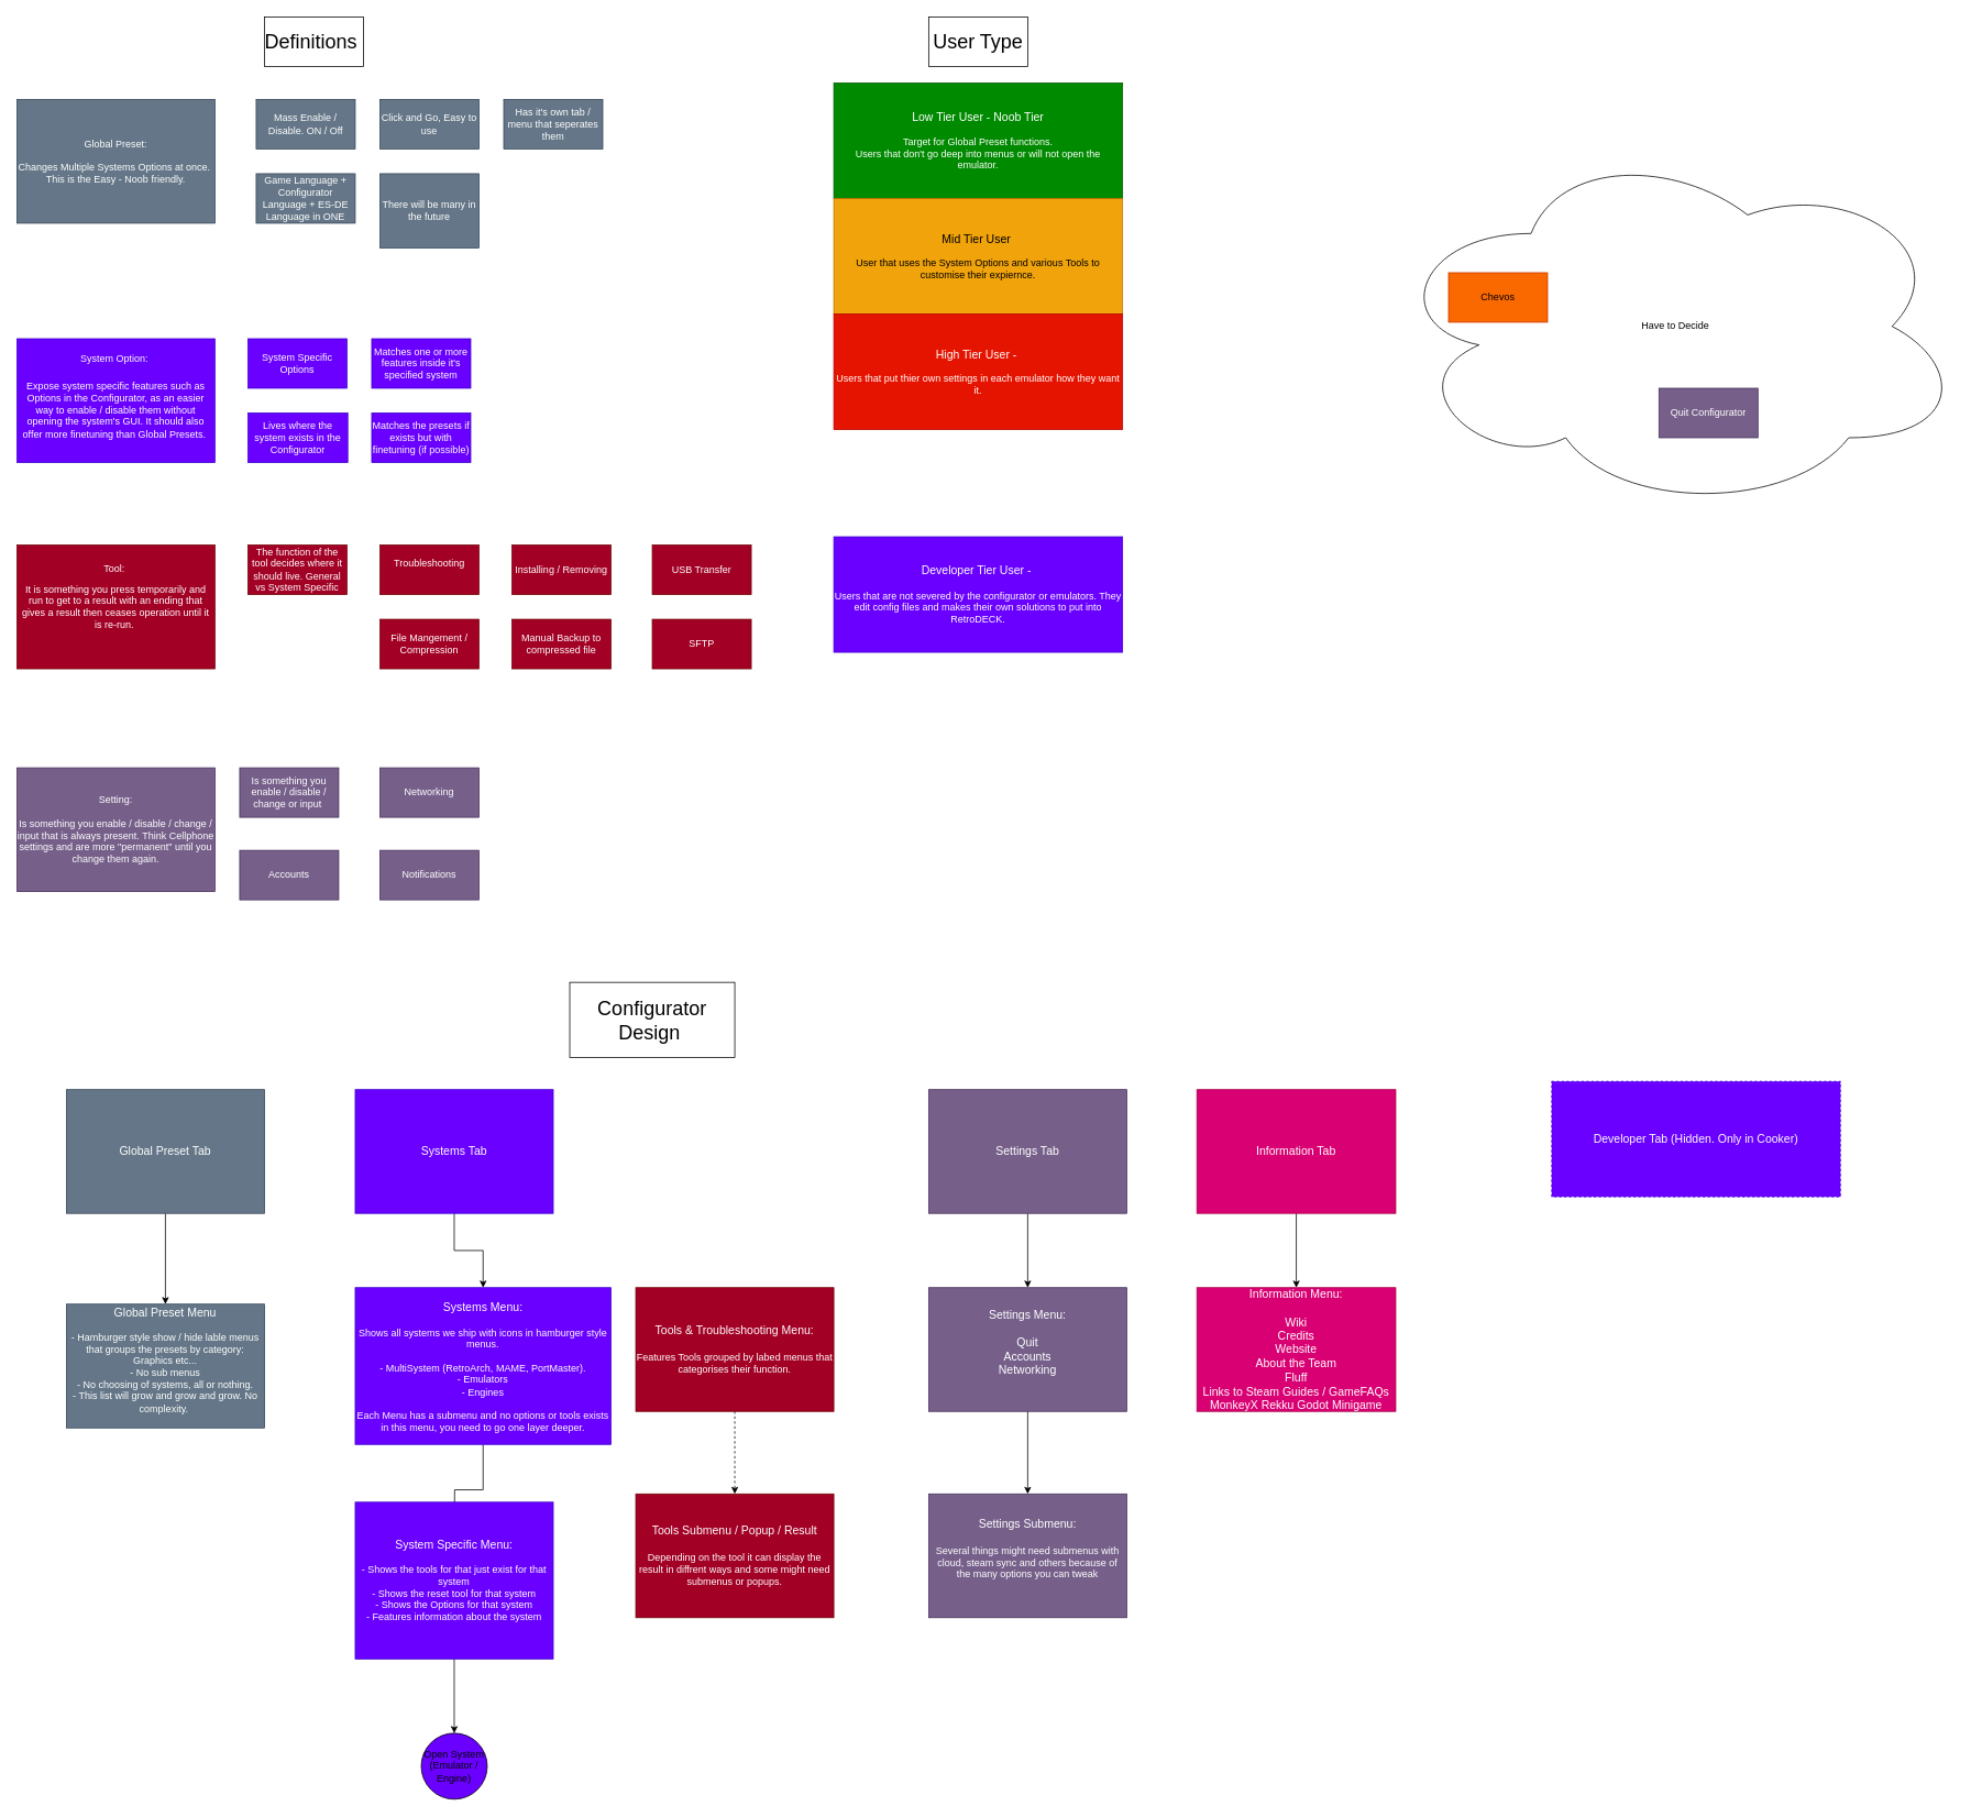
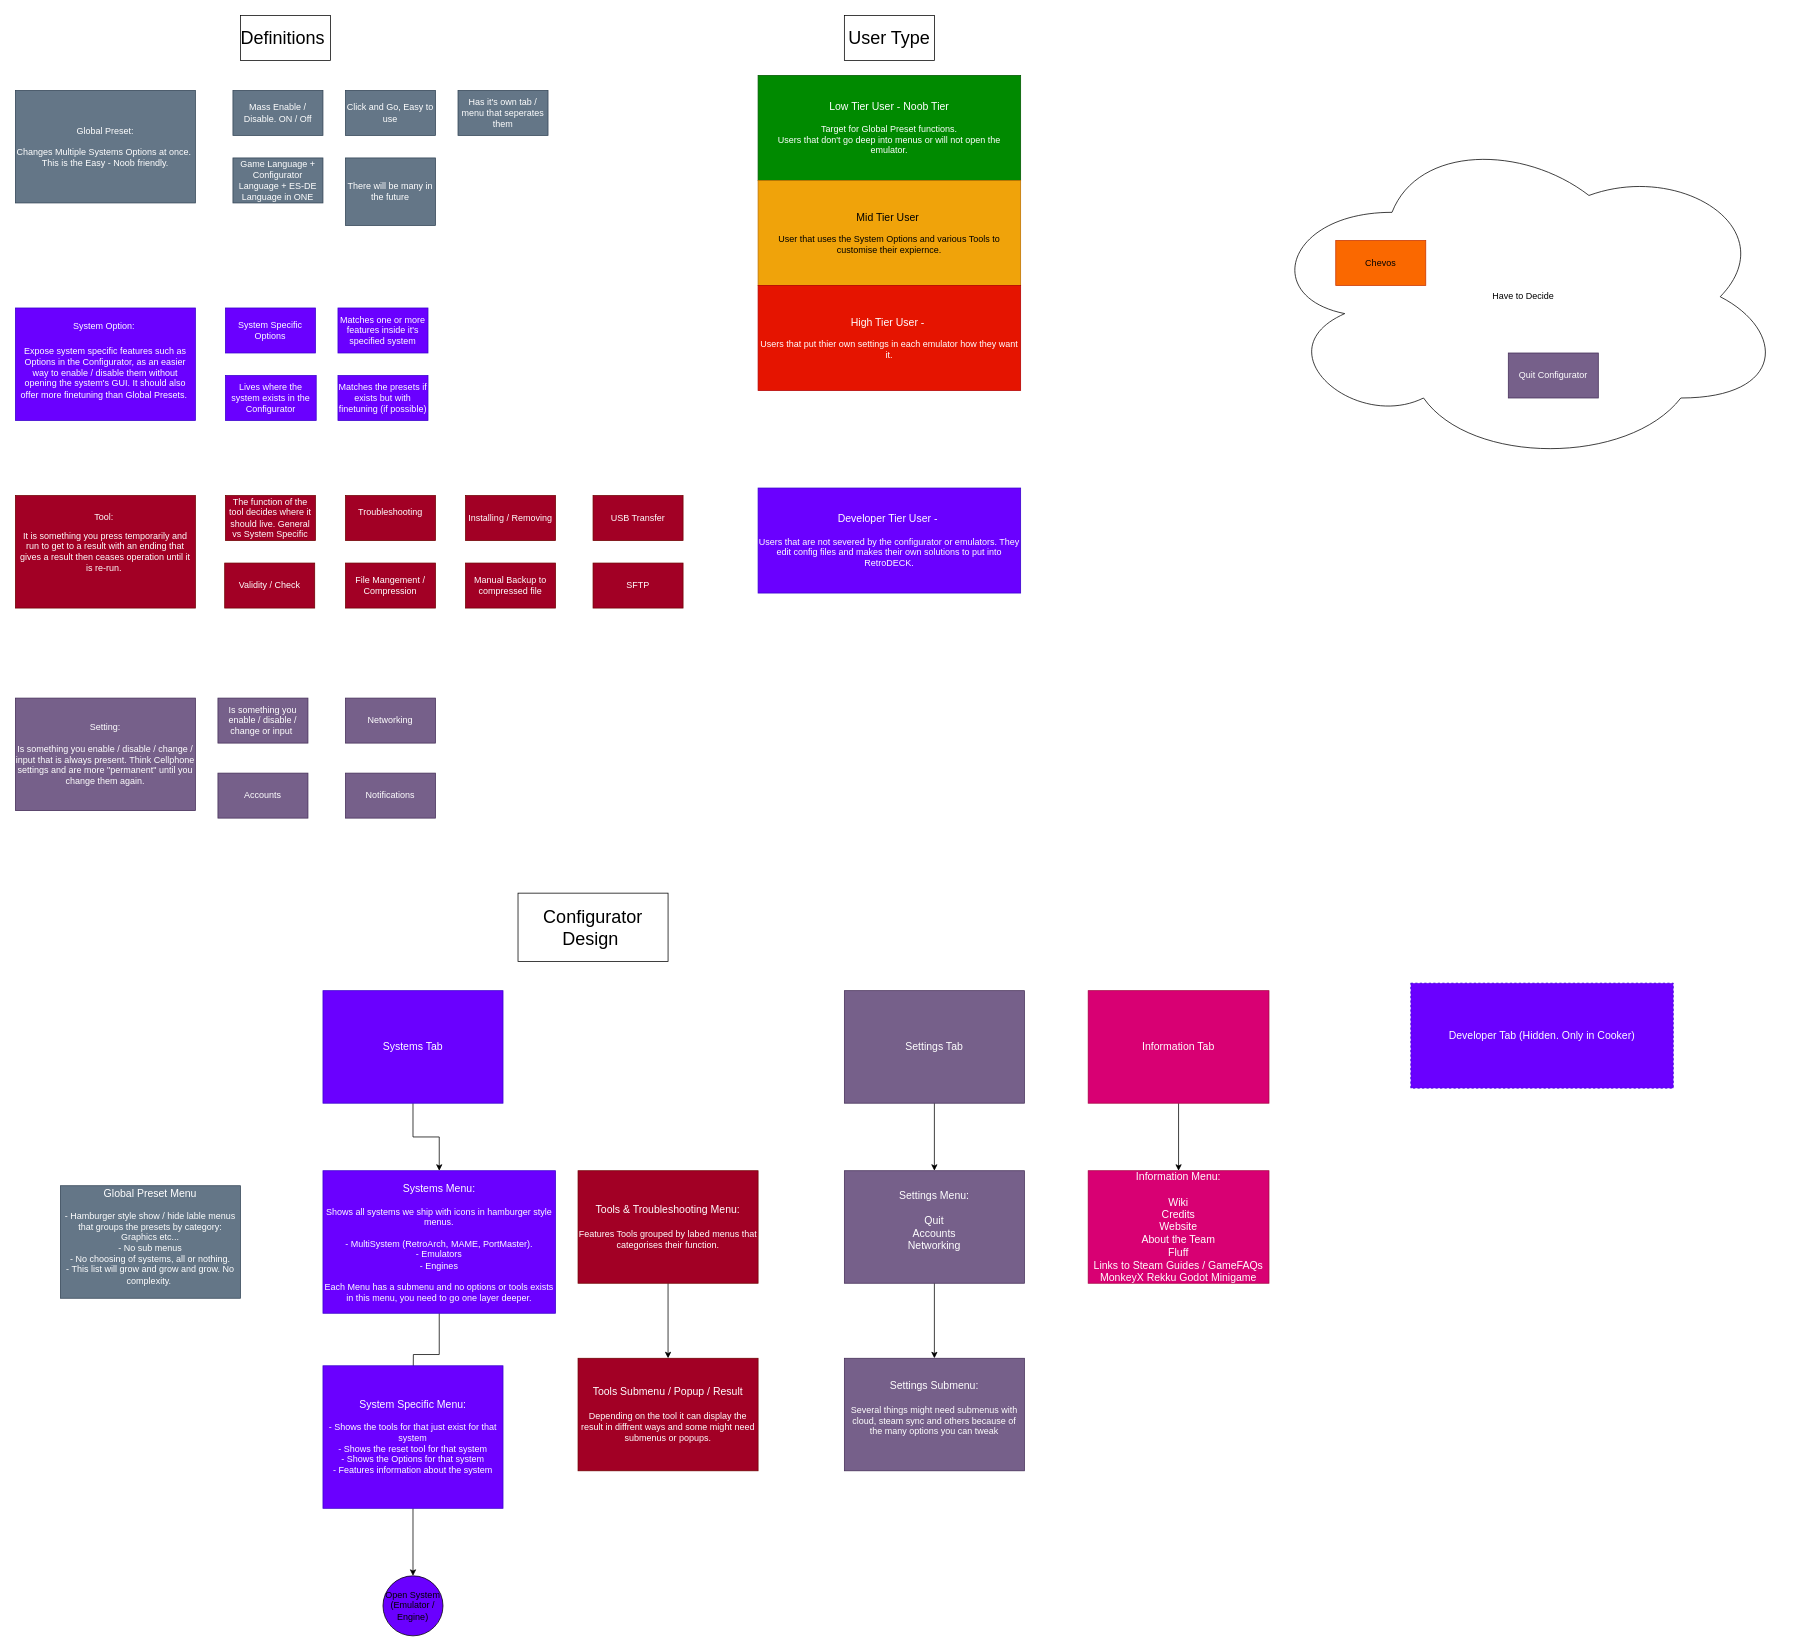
- <mxCell id="57" value="&lt;div&gt;Chevos&lt;/div&gt;" style="rounded=0;whiteSpace=wrap;html=1;fillColor=#fa6800;strokeColor=#C73500;fontColor=#000000;" vertex="1" parent="1"><mxGeometry x="1755" y="330" width="120" height="60" as="geometry" /></mxCell>
+ <mxCell id="57" value="&lt;div&gt;Chevos&lt;/div&gt;" style="rounded=0;whiteSpace=wrap;html=1;fillColor=#fa6800;strokeColor=#C73500;fontColor=#000000;" vertex="1" parent="1"><mxGeometry x="1780" y="320" width="120" height="60" as="geometry" /></mxCell>
+ <mxCell id="10" value="&lt;div&gt;Validity / Check&lt;/div&gt;" style="rounded=0;whiteSpace=wrap;html=1;fillColor=#a20025;fontColor=#ffffff;strokeColor=#6F0000;" parent="1" vertex="1"><mxGeometry x="299" y="750" width="120" height="60" as="geometry" /></mxCell>
- <mxCell id="31" value="&lt;font style=&quot;font-size: 14px;&quot;&gt;Global Preset Tab&lt;/font&gt;" style="rounded=0;whiteSpace=wrap;html=1;fillColor=#647687;fontColor=#ffffff;strokeColor=#314354;" parent="1" vertex="1"><mxGeometry x="80" y="1320" width="240" height="150" as="geometry" /></mxCell>
- <mxCell id="30" style="edgeStyle=orthogonalEdgeStyle;rounded=0;orthogonalLoop=1;jettySize=auto;html=1;" parent="1" source="31" target="38" edge="1"><mxGeometry relative="1" as="geometry" /></mxCell>
- <mxCell id="39" style="edgeStyle=orthogonalEdgeStyle;rounded=0;orthogonalLoop=1;jettySize=auto;html=1;entryX=0.5;entryY=0;entryDx=0;entryDy=0;dashed=1;" parent="1" source="40" target="41" edge="1"><mxGeometry relative="1" as="geometry" /></mxCell>
+ <mxCell id="39" style="edgeStyle=orthogonalEdgeStyle;rounded=0;orthogonalLoop=1;jettySize=auto;html=1;entryX=0.5;entryY=0;entryDx=0;entryDy=0;" parent="1" source="40" target="41" edge="1"><mxGeometry relative="1" as="geometry" /></mxCell>
